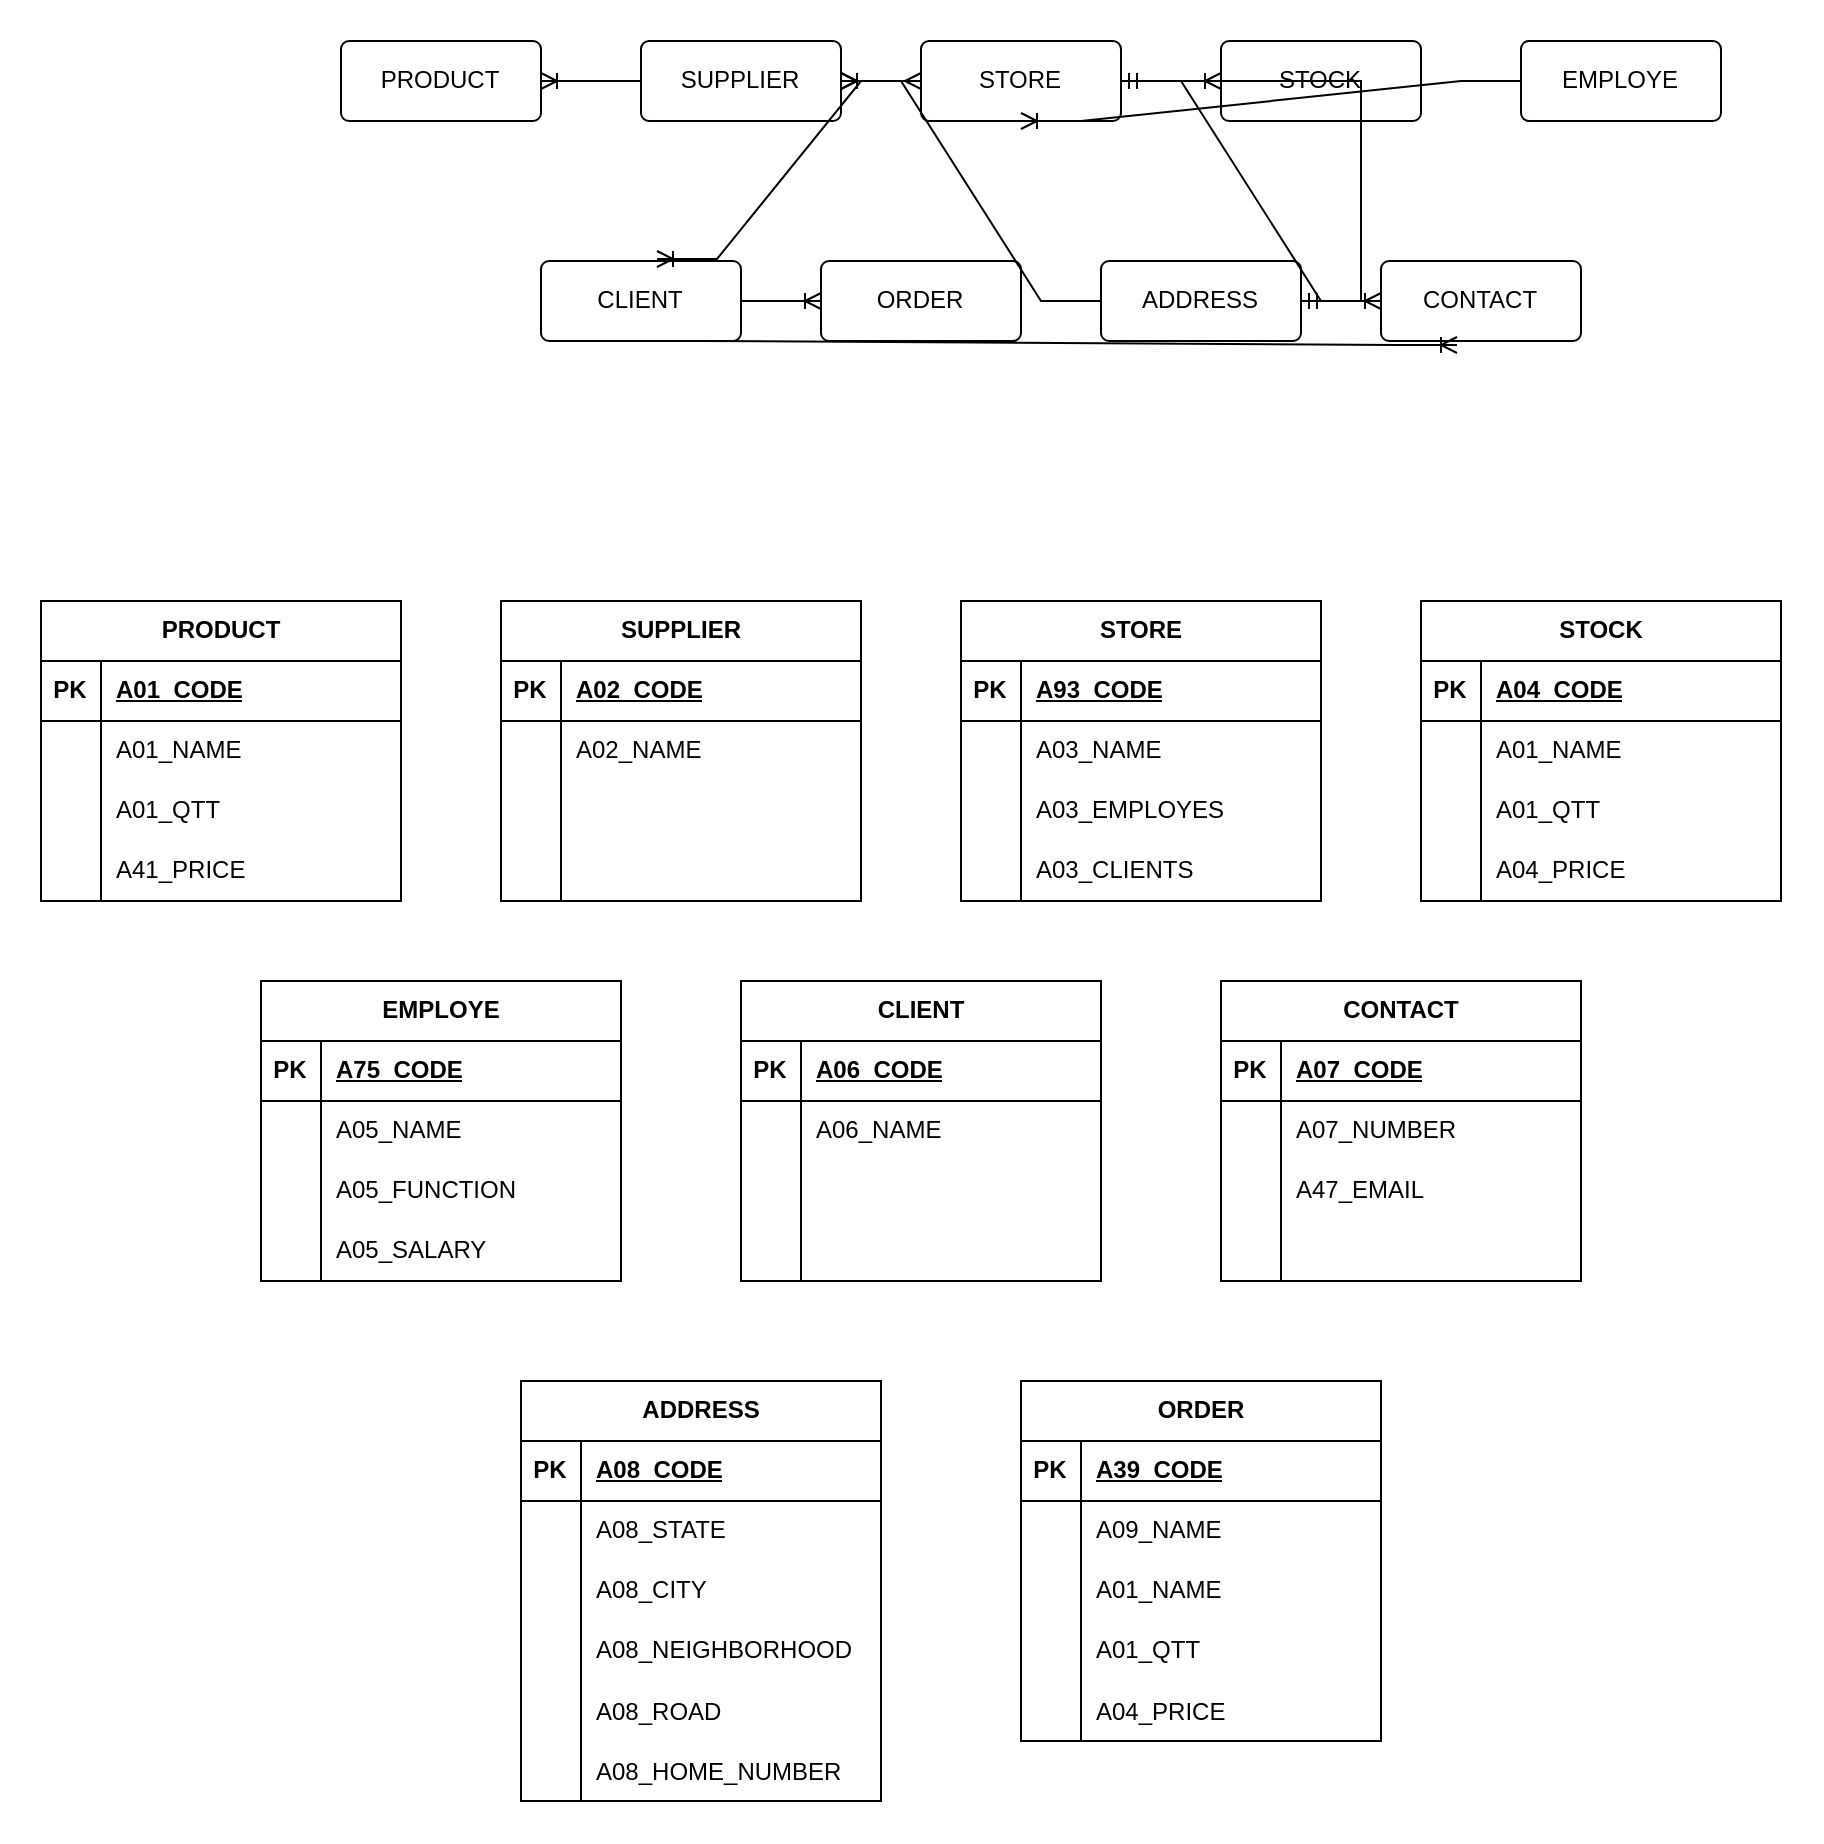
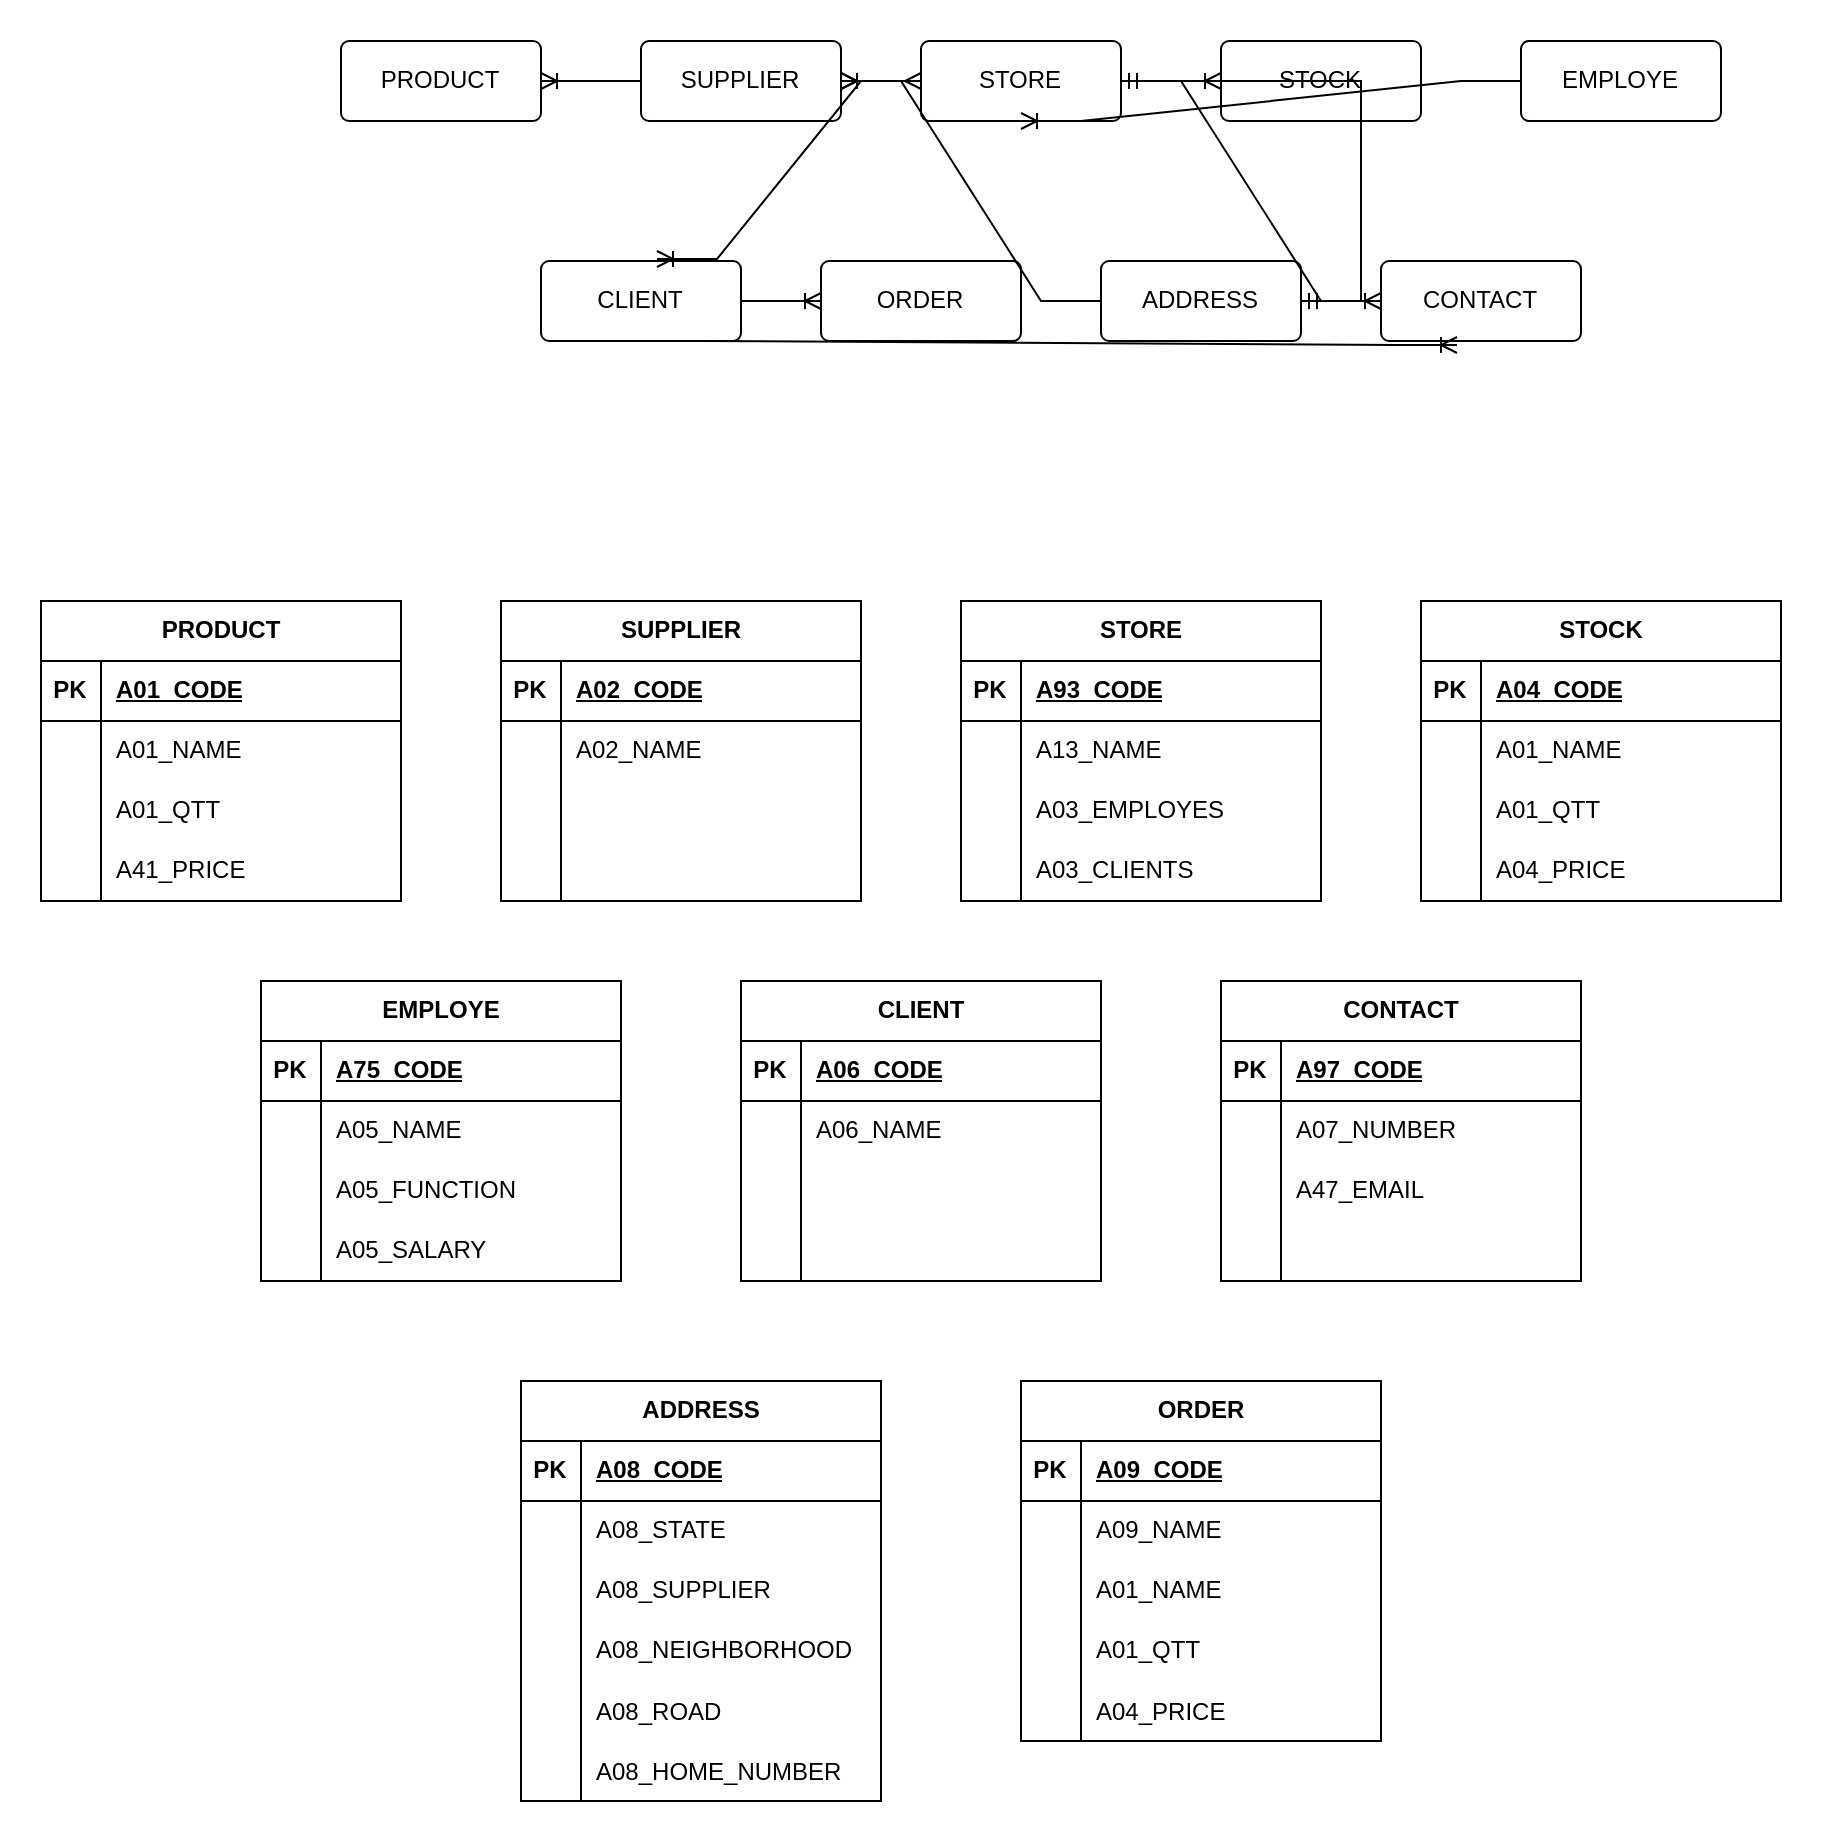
- <mxCell id="92" value="A03_NAME&lt;br&gt;" style="shape=partialRectangle;connectable=0;fillColor=none;top=0;left=0;bottom=0;right=0;align=left;spacingLeft=6;overflow=hidden;whiteSpace=wrap;html=1;" parent="90" vertex="1"><mxGeometry x="30" width="150" height="30" as="geometry"><mxRectangle width="150" height="30" as="alternateBounds" /></mxGeometry></mxCell>
+ <mxCell id="92" value="A13_NAME&lt;br&gt;" style="shape=partialRectangle;connectable=0;fillColor=none;top=0;left=0;bottom=0;right=0;align=left;spacingLeft=6;overflow=hidden;whiteSpace=wrap;html=1;" parent="90" vertex="1"><mxGeometry x="30" width="150" height="30" as="geometry"><mxRectangle width="150" height="30" as="alternateBounds" /></mxGeometry></mxCell>
- <mxCell id="24" value="A07_CODE" style="shape=partialRectangle;connectable=0;fillColor=none;top=0;left=0;bottom=0;right=0;align=left;spacingLeft=6;fontStyle=5;overflow=hidden;whiteSpace=wrap;html=1;" parent="22" vertex="1"><mxGeometry x="30" width="150" height="30" as="geometry"><mxRectangle width="150" height="30" as="alternateBounds" /></mxGeometry></mxCell>
+ <mxCell id="24" value="A97_CODE" style="shape=partialRectangle;connectable=0;fillColor=none;top=0;left=0;bottom=0;right=0;align=left;spacingLeft=6;fontStyle=5;overflow=hidden;whiteSpace=wrap;html=1;" parent="22" vertex="1"><mxGeometry x="30" width="150" height="30" as="geometry"><mxRectangle width="150" height="30" as="alternateBounds" /></mxGeometry></mxCell>
- <mxCell id="115" value="A39_CODE" style="shape=partialRectangle;connectable=0;fillColor=none;top=0;left=0;bottom=0;right=0;align=left;spacingLeft=6;fontStyle=5;overflow=hidden;whiteSpace=wrap;html=1;" parent="113" vertex="1"><mxGeometry x="30" width="150" height="30" as="geometry"><mxRectangle width="150" height="30" as="alternateBounds" /></mxGeometry></mxCell>
+ <mxCell id="115" value="A09_CODE" style="shape=partialRectangle;connectable=0;fillColor=none;top=0;left=0;bottom=0;right=0;align=left;spacingLeft=6;fontStyle=5;overflow=hidden;whiteSpace=wrap;html=1;" parent="113" vertex="1"><mxGeometry x="30" width="150" height="30" as="geometry"><mxRectangle width="150" height="30" as="alternateBounds" /></mxGeometry></mxCell>
- <mxCell id="137" value="A08_CITY" style="shape=partialRectangle;connectable=0;fillColor=none;top=0;left=0;bottom=0;right=0;align=left;spacingLeft=6;overflow=hidden;whiteSpace=wrap;html=1;" parent="135" vertex="1"><mxGeometry x="30" width="150" height="30" as="geometry"><mxRectangle width="150" height="30" as="alternateBounds" /></mxGeometry></mxCell>
+ <mxCell id="137" value="A08_SUPPLIER" style="shape=partialRectangle;connectable=0;fillColor=none;top=0;left=0;bottom=0;right=0;align=left;spacingLeft=6;overflow=hidden;whiteSpace=wrap;html=1;" parent="135" vertex="1"><mxGeometry x="30" width="150" height="30" as="geometry"><mxRectangle width="150" height="30" as="alternateBounds" /></mxGeometry></mxCell>
